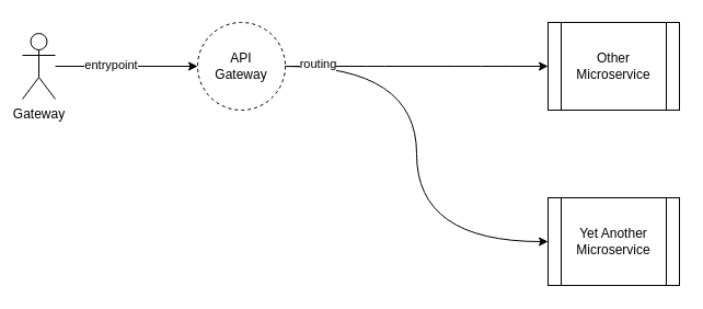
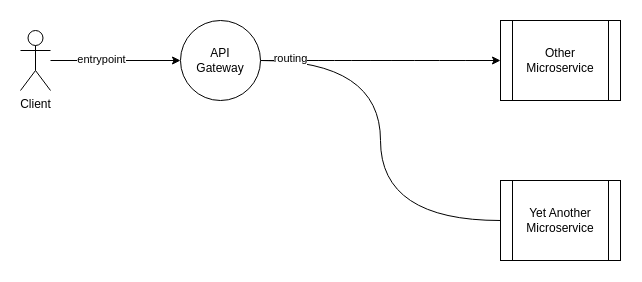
- <mxCell id="8" value="API&lt;br&gt;Gateway" style="ellipse;whiteSpace=wrap;html=1;aspect=fixed;dashed=1;" vertex="1" parent="1"><mxGeometry x="180" y="20" width="80" height="80" as="geometry" /></mxCell>
+ <mxCell id="8" value="API&lt;br&gt;Gateway" style="ellipse;whiteSpace=wrap;html=1;aspect=fixed;" vertex="1" parent="1"><mxGeometry x="180" y="20" width="80" height="80" as="geometry" /></mxCell>
- <mxCell id="4" value="Gateway" style="shape=umlActor;verticalLabelPosition=bottom;verticalAlign=top;html=1;outlineConnect=0;" vertex="1" parent="1"><mxGeometry x="20" y="30" width="30" height="60" as="geometry" /></mxCell>
+ <mxCell id="4" value="Client" style="shape=umlActor;verticalLabelPosition=bottom;verticalAlign=top;html=1;outlineConnect=0;" vertex="1" parent="1"><mxGeometry x="20" y="30" width="30" height="60" as="geometry" /></mxCell>
- <mxCell id="6" style="edgeStyle=orthogonalEdgeStyle;rounded=0;orthogonalLoop=1;jettySize=auto;html=1;entryX=0;entryY=0.5;entryDx=0;entryDy=0;curved=1;" edge="1" parent="1" source="8" target="9"><mxGeometry relative="1" as="geometry" /></mxCell>
+ <mxCell id="6" style="edgeStyle=orthogonalEdgeStyle;rounded=0;orthogonalLoop=1;jettySize=auto;html=1;entryX=0;entryY=0.5;entryDx=0;entryDy=0;curved=1;endArrow=none;" edge="1" parent="1" source="8" target="9"><mxGeometry relative="1" as="geometry" /></mxCell>
